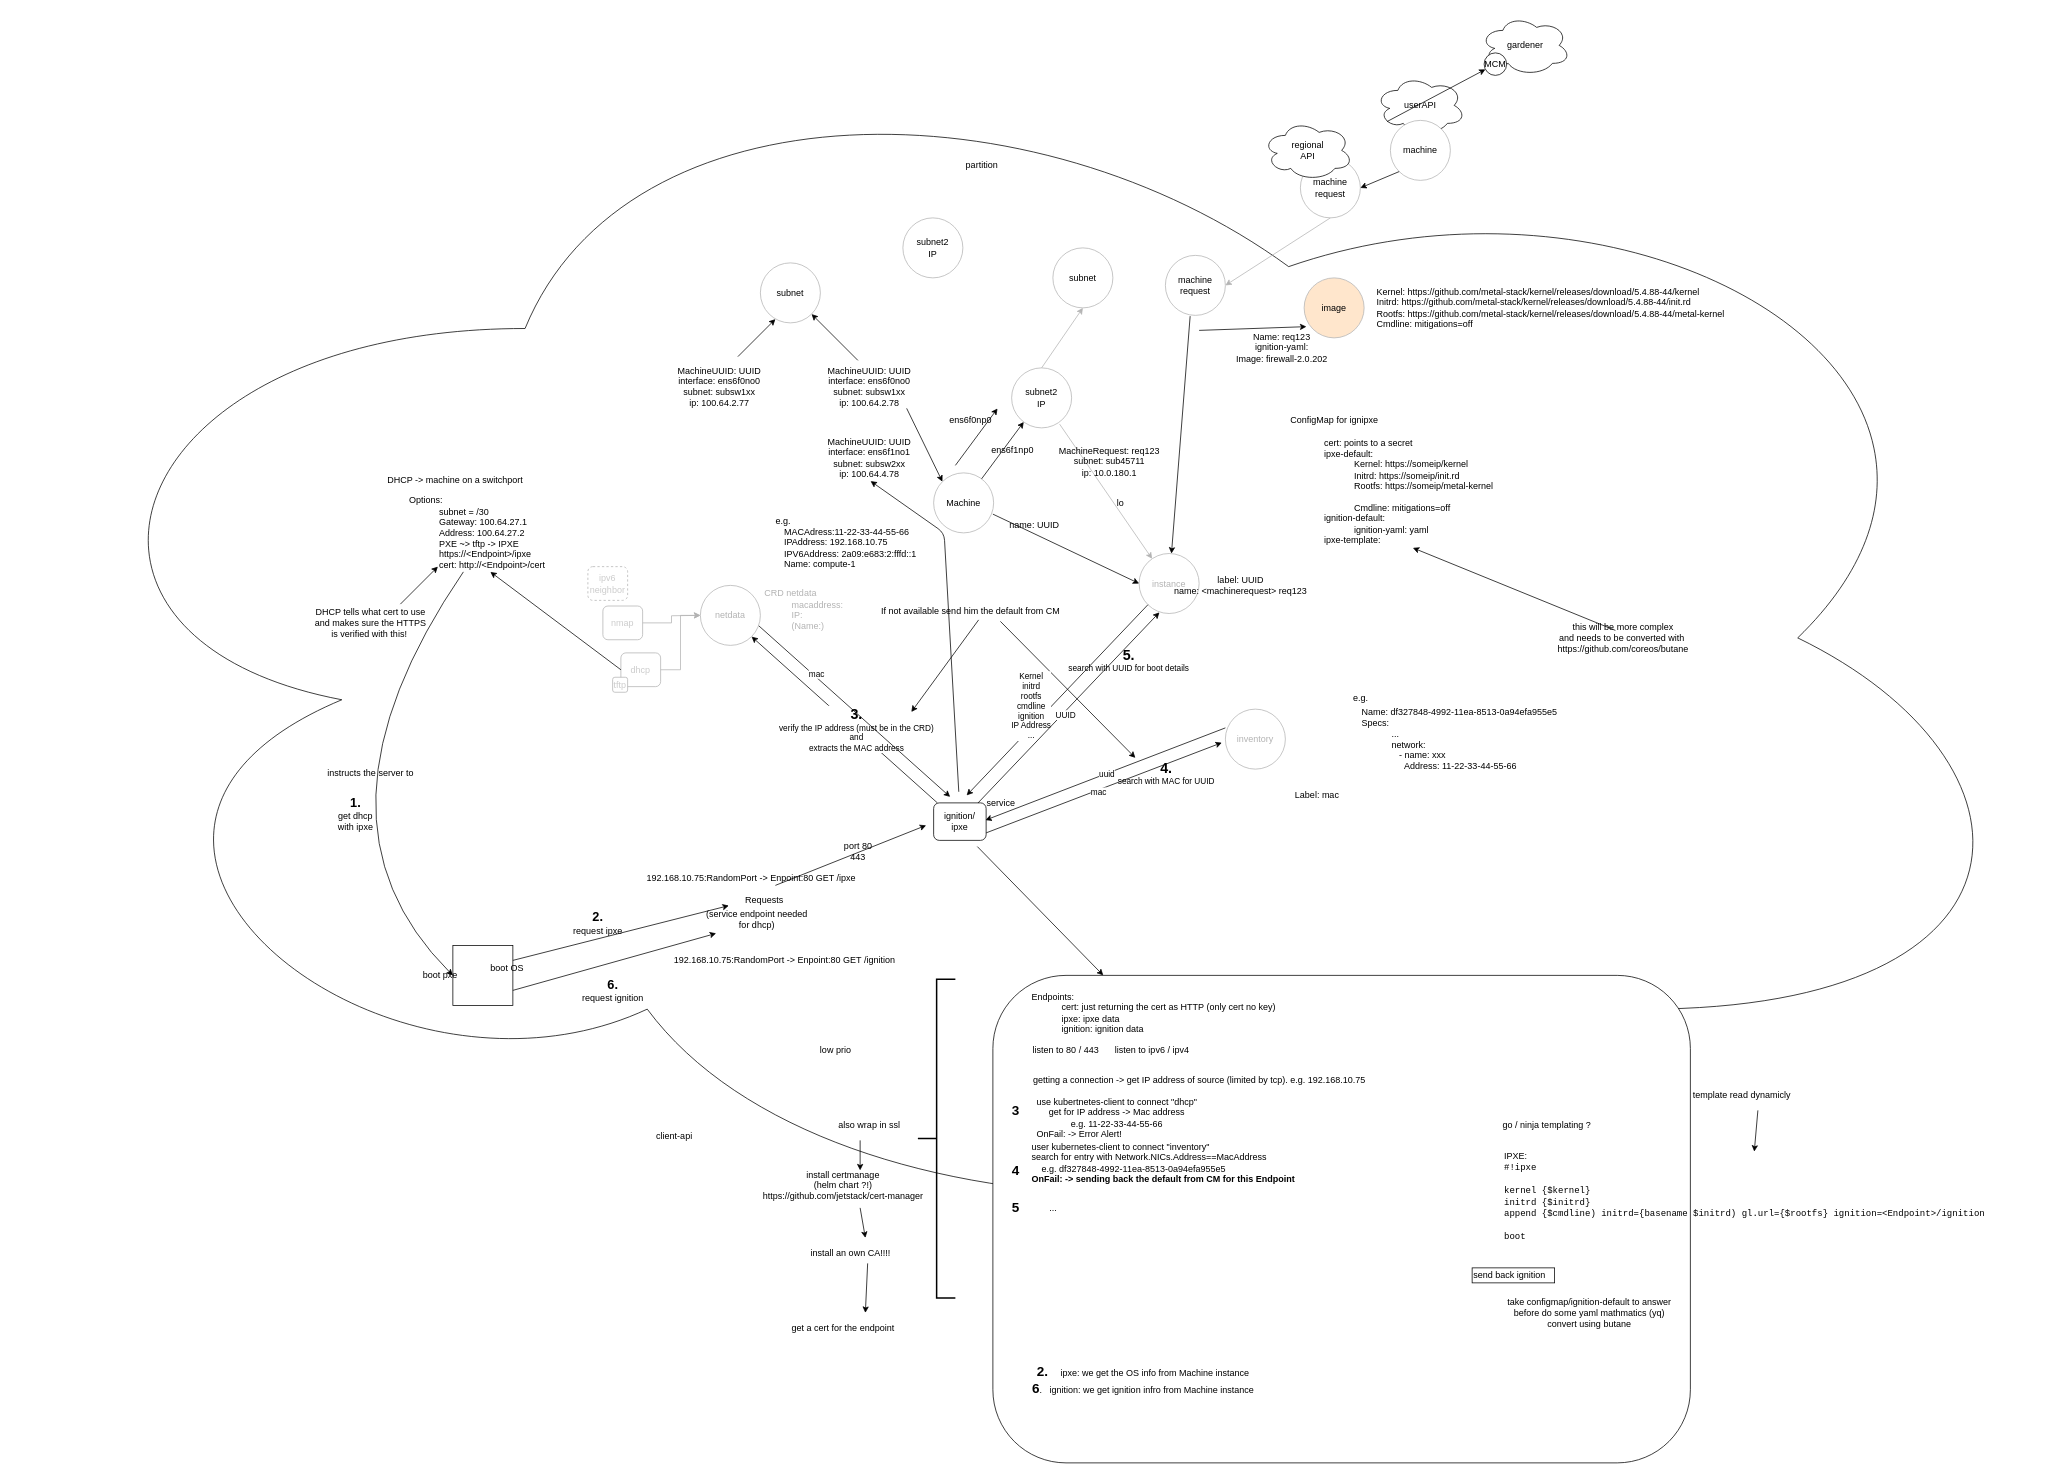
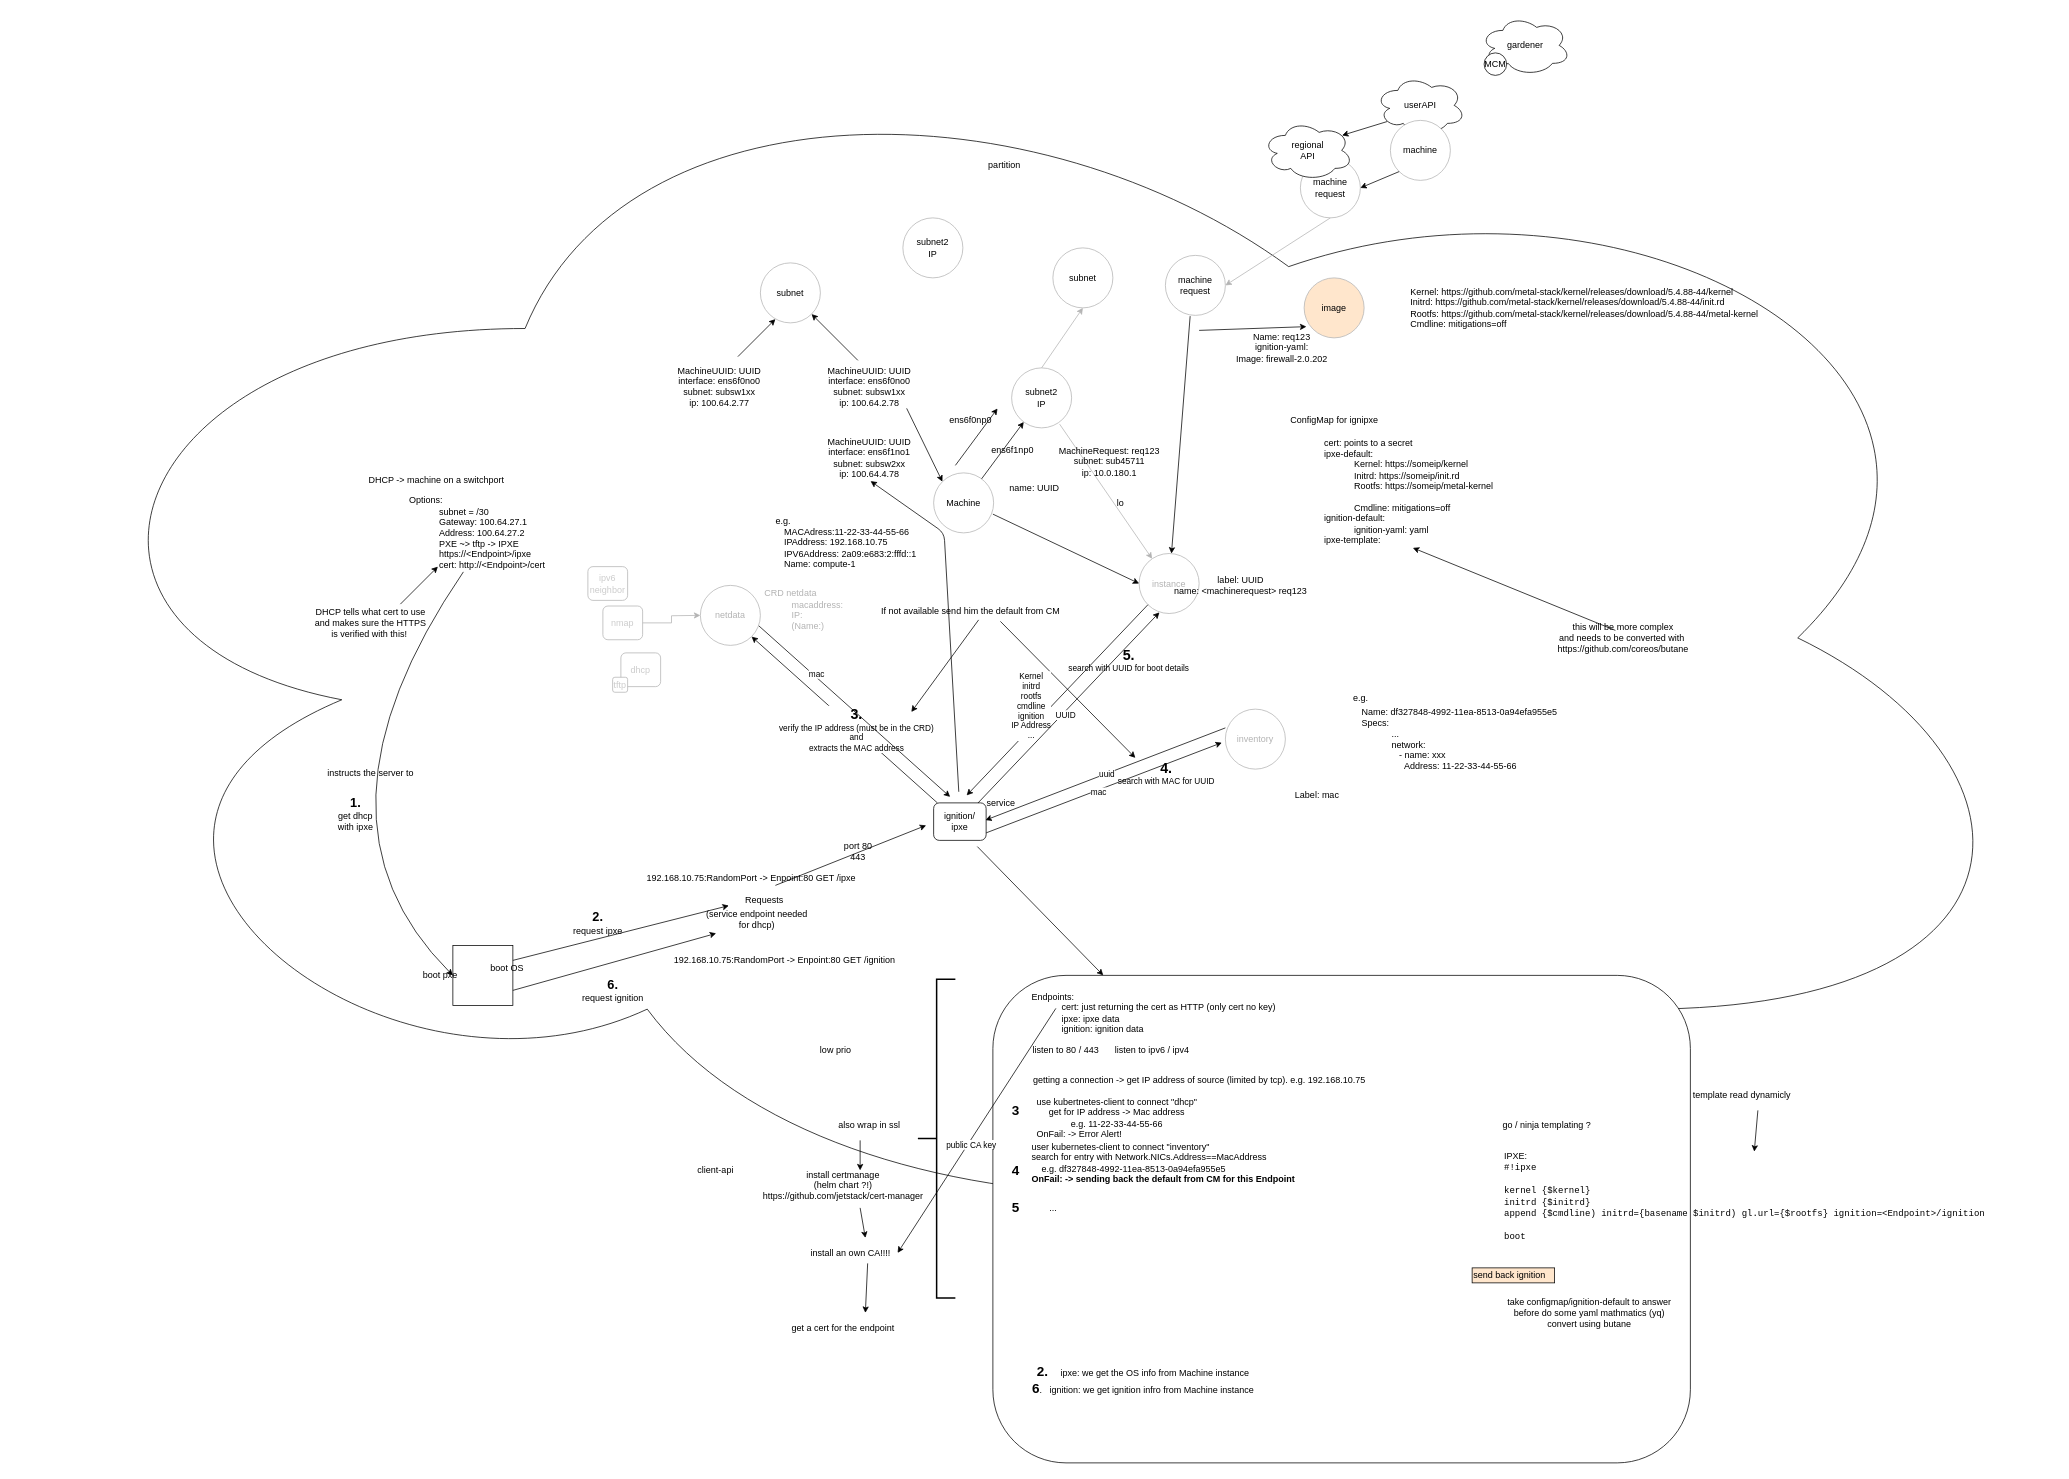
- <mxCell id="127" value="" style="endArrow=classic;html=1;exitX=0.13;exitY=0.77;exitDx=0;exitDy=0;exitPerimeter=0;" edge="1" parent="1" source="124" target="123"><mxGeometry width="50" height="50" relative="1" as="geometry"><mxPoint x="1513" y="370" as="sourcePoint" /><mxPoint x="1563" y="320" as="targetPoint" /></mxGeometry></mxCell>
+ <mxCell id="127" value="" style="endArrow=classic;html=1;exitX=0.13;exitY=0.77;exitDx=0;exitDy=0;exitPerimeter=0;entryX=0.88;entryY=0.25;entryDx=0;entryDy=0;entryPerimeter=0;" edge="1" parent="1" source="124" target="125"><mxGeometry width="50" height="50" relative="1" as="geometry"><mxPoint x="1513" y="370" as="sourcePoint" /><mxPoint x="1563" y="320" as="targetPoint" /></mxGeometry></mxCell>
- <mxCell id="126" value="partition" style="text;html=1;align=center;verticalAlign=middle;resizable=0;points=[];autosize=1;strokeColor=none;" vertex="1" parent="1"><mxGeometry x="1278" y="210" width="60" height="20" as="geometry" /></mxCell>
+ <mxCell id="126" value="partition" style="text;html=1;align=center;verticalAlign=middle;resizable=0;points=[];autosize=1;strokeColor=none;" vertex="1" parent="1"><mxGeometry x="1308" y="210" width="60" height="20" as="geometry" /></mxCell>
- <mxCell id="108" value="&lt;span style=&quot;&quot;&gt;Kernel:&amp;nbsp;&lt;/span&gt;&lt;span style=&quot;&quot;&gt;https://github.com/metal-stack/kernel/releases/download/5.4.88-44/kernel&lt;br&gt;Initrd: https://github.com/metal-stack/kernel/releases/download/5.4.88-44/init.rd&lt;br&gt;Rootfs: https://github.com/metal-stack/kernel/releases/download/5.4.88-44/metal-kernel&lt;br&gt;Cmdline: mitigations=off&lt;/span&gt;" style="text;html=1;align=left;verticalAlign=middle;resizable=0;points=[];autosize=1;" parent="1" vertex="1"><mxGeometry x="1833" y="380" width="480" height="60" as="geometry" /></mxCell>
+ <mxCell id="108" value="&lt;span style=&quot;&quot;&gt;Kernel:&amp;nbsp;&lt;/span&gt;&lt;span style=&quot;&quot;&gt;https://github.com/metal-stack/kernel/releases/download/5.4.88-44/kernel&lt;br&gt;Initrd: https://github.com/metal-stack/kernel/releases/download/5.4.88-44/init.rd&lt;br&gt;Rootfs: https://github.com/metal-stack/kernel/releases/download/5.4.88-44/metal-kernel&lt;br&gt;Cmdline: mitigations=off&lt;/span&gt;" style="text;html=1;align=left;verticalAlign=middle;resizable=0;points=[];autosize=1;" parent="1" vertex="1"><mxGeometry x="1878" y="380" width="480" height="60" as="geometry" /></mxCell>
- <mxCell id="16" value="DHCP -&amp;gt; machine on a switchport&amp;nbsp;" style="text;html=1;strokeColor=none;fillColor=none;align=center;verticalAlign=middle;whiteSpace=wrap;rounded=0;" parent="1" vertex="1"><mxGeometry x="493" y="630" width="230" height="20" as="geometry" /></mxCell>
+ <mxCell id="16" value="DHCP -&amp;gt; machine on a switchport&amp;nbsp;" style="text;html=1;strokeColor=none;fillColor=none;align=center;verticalAlign=middle;whiteSpace=wrap;rounded=0;" parent="1" vertex="1"><mxGeometry x="468" y="630" width="230" height="20" as="geometry" /></mxCell>
- <mxCell id="91" value="name: UUID" style="text;html=1;align=center;verticalAlign=middle;resizable=0;points=[];autosize=1;" parent="1" vertex="1"><mxGeometry x="1338" y="690" width="80" height="20" as="geometry" /></mxCell>
+ <mxCell id="91" value="name: UUID" style="text;html=1;align=center;verticalAlign=middle;resizable=0;points=[];autosize=1;" parent="1" vertex="1"><mxGeometry x="1338" y="640" width="80" height="20" as="geometry" /></mxCell>
- <mxCell id="52" value="ipv6 neighbor" style="rounded=1;whiteSpace=wrap;html=1;fillColor=none;fontColor=#CCCCCC;strokeColor=#B3B3B3;dashed=1;" parent="1" vertex="1"><mxGeometry x="783" y="755" width="53" height="45" as="geometry" /></mxCell>
+ <mxCell id="52" value="ipv6 neighbor" style="rounded=1;whiteSpace=wrap;html=1;fillColor=none;fontColor=#CCCCCC;strokeColor=#B3B3B3;" parent="1" vertex="1"><mxGeometry x="783" y="755" width="53" height="45" as="geometry" /></mxCell>
- <mxCell id="54" value="" style="endArrow=classic;html=1;exitX=0;exitY=0.5;exitDx=0;exitDy=0;entryX=0.55;entryY=1.02;entryDx=0;entryDy=0;entryPerimeter=0;" parent="1" source="49" target="15" edge="1"><mxGeometry width="50" height="50" relative="1" as="geometry"><mxPoint x="683" y="870" as="sourcePoint" /><mxPoint x="733" y="820" as="targetPoint" /></mxGeometry></mxCell>
- <mxCell id="48" style="edgeStyle=orthogonalEdgeStyle;rounded=0;orthogonalLoop=1;jettySize=auto;html=1;entryX=0;entryY=0.5;entryDx=0;entryDy=0;strokeColor=#B3B3B3;" parent="1" source="49" target="8" edge="1"><mxGeometry relative="1" as="geometry" /></mxCell>
+ <mxCell id="117" value="" style="endArrow=classic;html=1;exitX=0.1;exitY=0.4;exitDx=0;exitDy=0;exitPerimeter=0;entryX=1.025;entryY=0.5;entryDx=0;entryDy=0;entryPerimeter=0;" parent="1" source="32" target="114" edge="1"><mxGeometry width="50" height="50" relative="1" as="geometry"><mxPoint x="1503" y="1480" as="sourcePoint" /><mxPoint x="1553" y="1430" as="targetPoint" /></mxGeometry></mxCell>
+ <mxCell id="118" value="public CA key" style="edgeLabel;html=1;align=center;verticalAlign=middle;resizable=0;points=[];" parent="117" vertex="1" connectable="0"><mxGeometry x="0.102" y="3" relative="1" as="geometry"><mxPoint as="offset" /></mxGeometry></mxCell>
- <mxCell id="77" value="client-api" style="text;html=1;align=center;verticalAlign=middle;resizable=0;points=[];autosize=1;fontColor=#000000;" parent="1" vertex="1"><mxGeometry x="868" y="1505" width="60" height="20" as="geometry" /></mxCell>
+ <mxCell id="77" value="client-api" style="text;html=1;align=center;verticalAlign=middle;resizable=0;points=[];autosize=1;fontColor=#000000;" parent="1" vertex="1"><mxGeometry x="923" y="1550" width="60" height="20" as="geometry" /></mxCell>
- <mxCell id="45" value="send back ignition" style="rounded=0;whiteSpace=wrap;html=1;align=left;" parent="1" vertex="1"><mxGeometry x="1962" y="1690" width="110" height="20" as="geometry" /></mxCell>
+ <mxCell id="45" value="send back ignition" style="rounded=0;whiteSpace=wrap;html=1;align=left;fillColor=#ffe6cc;" parent="1" vertex="1"><mxGeometry x="1962" y="1690" width="110" height="20" as="geometry" /></mxCell>
